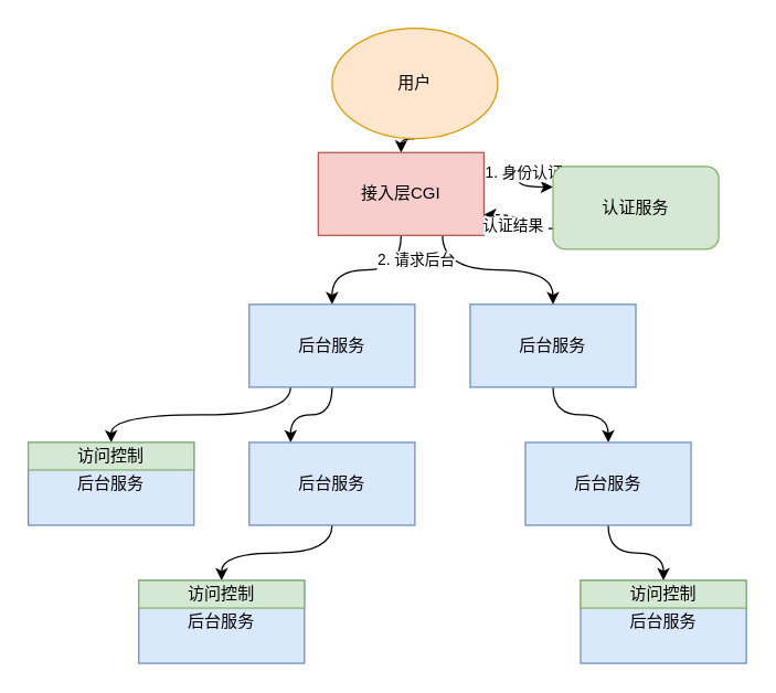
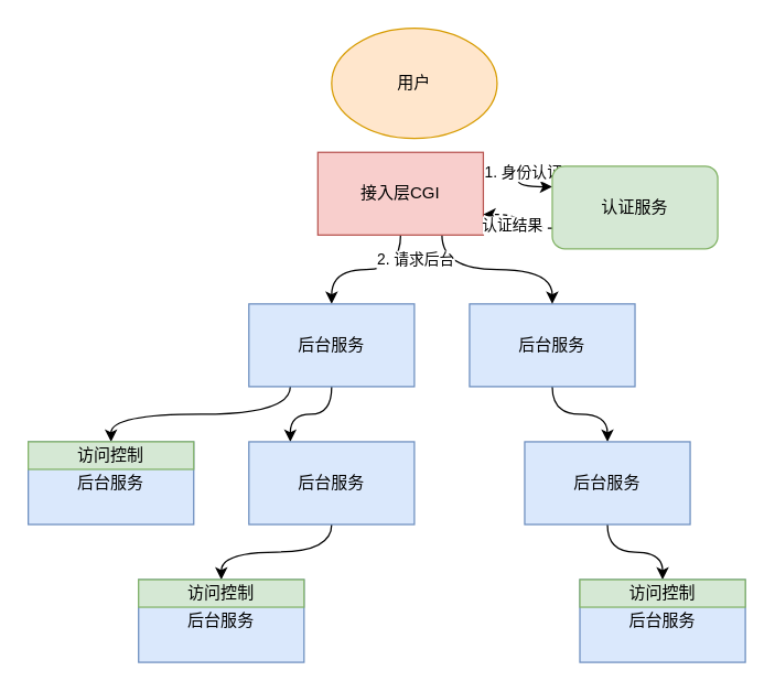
- <mxCell id="3" style="edgeStyle=orthogonalEdgeStyle;rounded=0;orthogonalLoop=1;jettySize=auto;html=1;exitX=0.5;exitY=1;exitDx=0;exitDy=0;entryX=0.5;entryY=0;entryDx=0;entryDy=0;curved=1;" parent="1" source="4" target="21" edge="1"><mxGeometry relative="1" as="geometry" /></mxCell>
